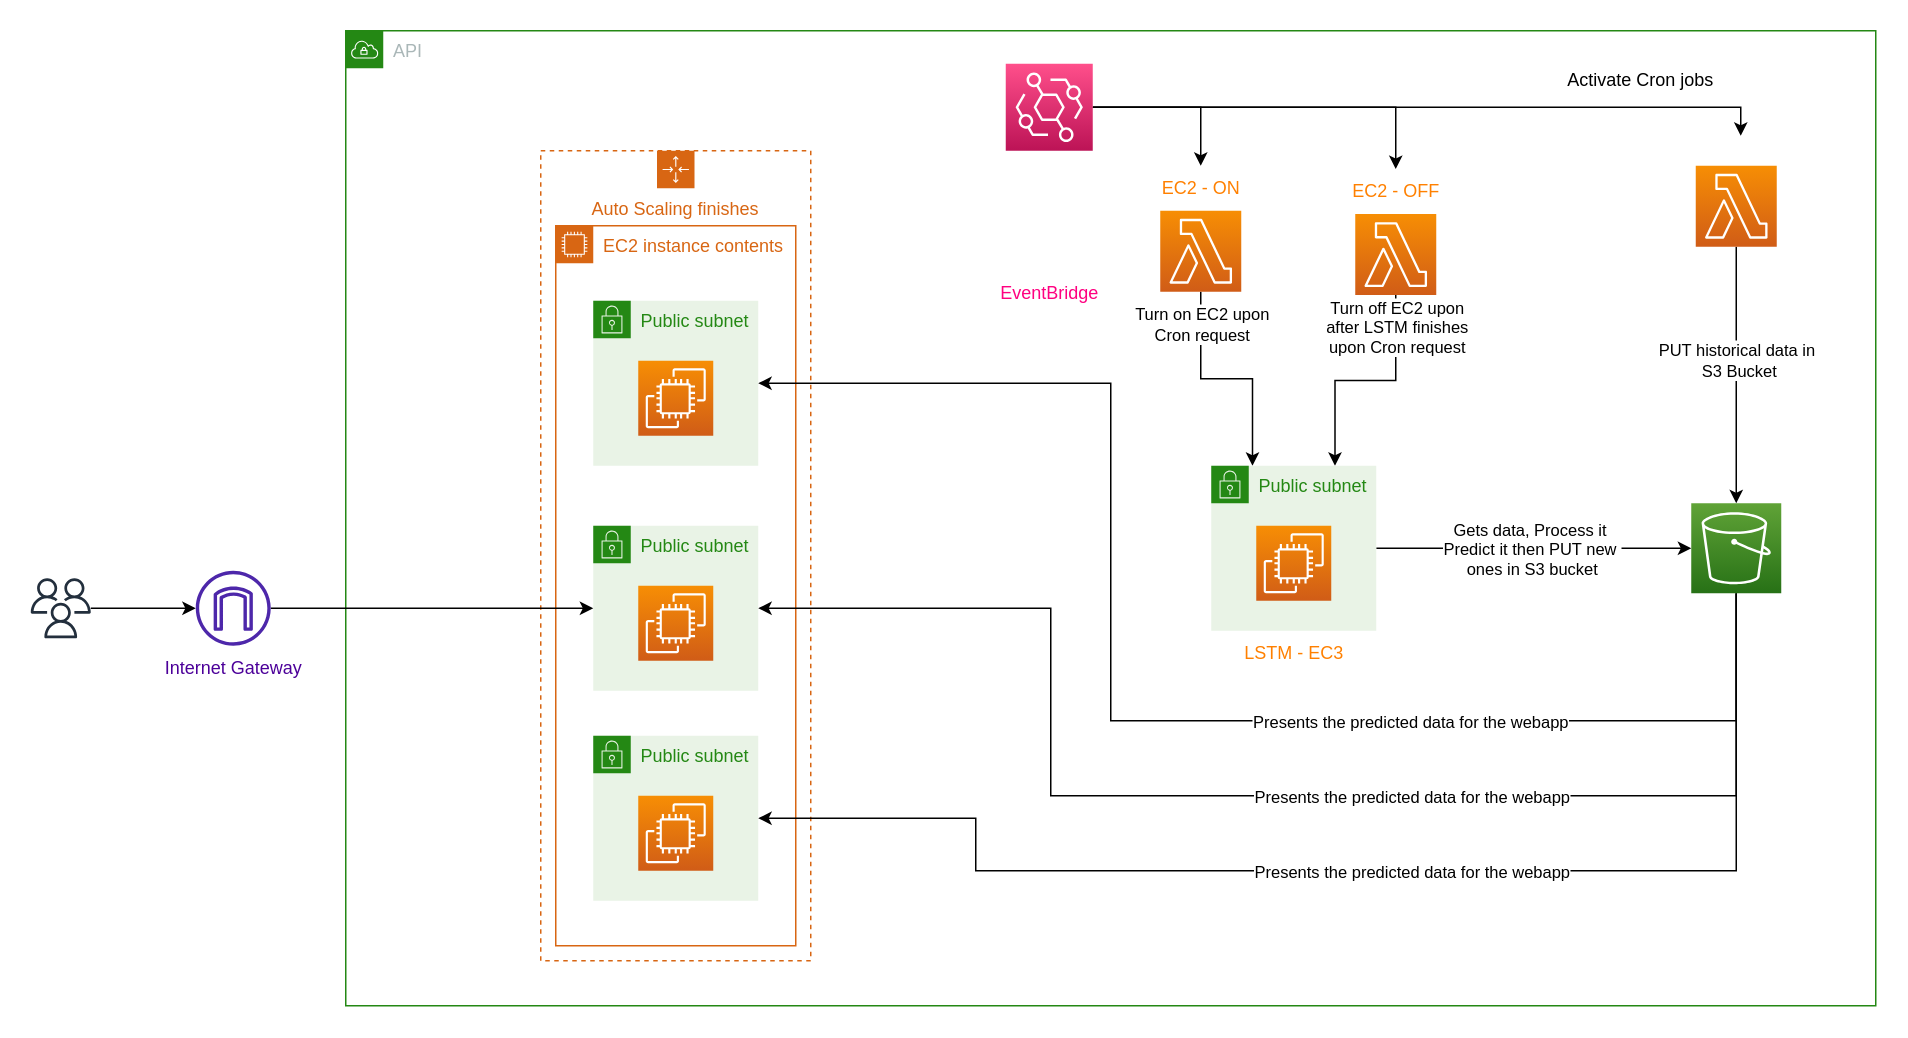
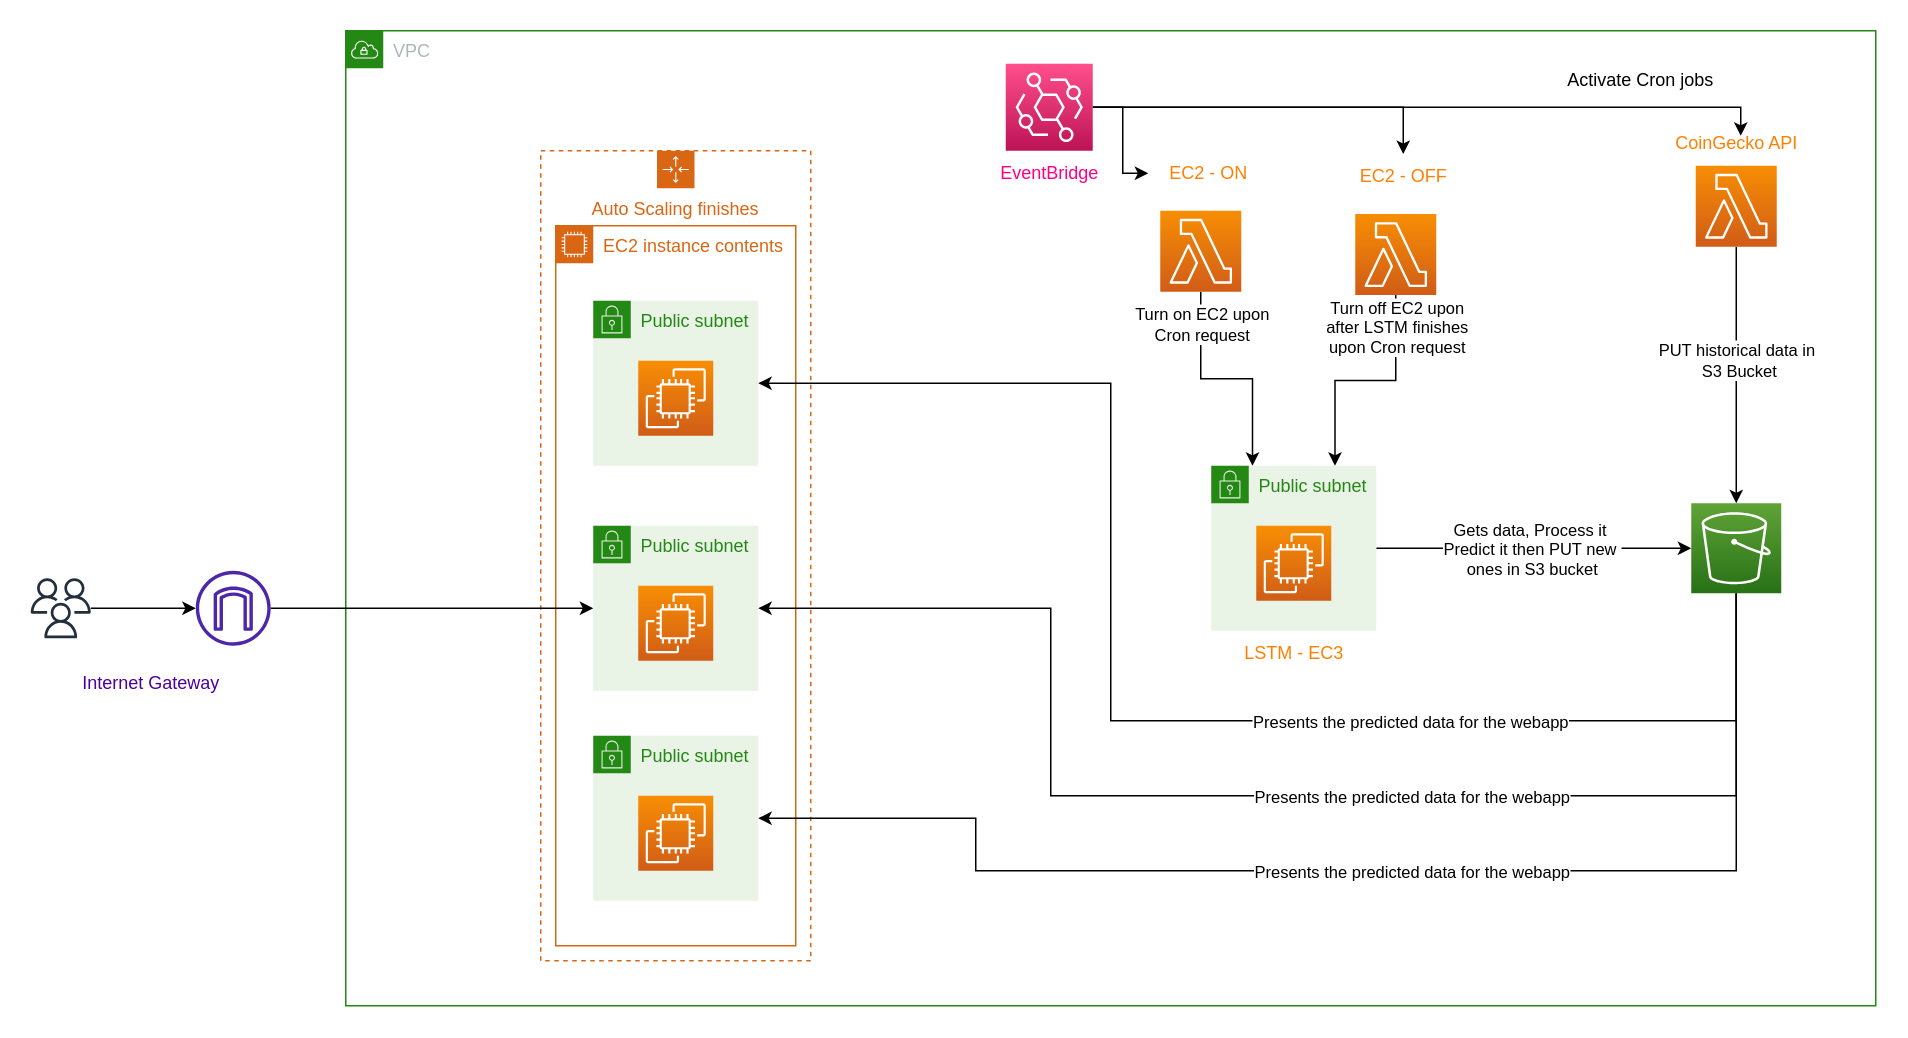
- <mxCell id="4" value="API" style="points=[[0,0],[0.25,0],[0.5,0],[0.75,0],[1,0],[1,0.25],[1,0.5],[1,0.75],[1,1],[0.75,1],[0.5,1],[0.25,1],[0,1],[0,0.75],[0,0.5],[0,0.25]];outlineConnect=0;gradientColor=none;html=1;whiteSpace=wrap;fontSize=12;fontStyle=0;container=1;pointerEvents=0;collapsible=0;recursiveResize=0;shape=mxgraph.aws4.group;grIcon=mxgraph.aws4.group_vpc;strokeColor=#248814;fillColor=none;verticalAlign=top;align=left;spacingLeft=30;fontColor=#AAB7B8;dashed=0;" vertex="1" parent="1"><mxGeometry x="230" y="20" width="1020" height="650" as="geometry" /></mxCell>
+ <mxCell id="4" value="VPC" style="points=[[0,0],[0.25,0],[0.5,0],[0.75,0],[1,0],[1,0.25],[1,0.5],[1,0.75],[1,1],[0.75,1],[0.5,1],[0.25,1],[0,1],[0,0.75],[0,0.5],[0,0.25]];outlineConnect=0;gradientColor=none;html=1;whiteSpace=wrap;fontSize=12;fontStyle=0;container=1;pointerEvents=0;collapsible=0;recursiveResize=0;shape=mxgraph.aws4.group;grIcon=mxgraph.aws4.group_vpc;strokeColor=#248814;fillColor=none;verticalAlign=top;align=left;spacingLeft=30;fontColor=#AAB7B8;dashed=0;" vertex="1" parent="1"><mxGeometry x="230" y="20" width="1020" height="650" as="geometry" /></mxCell>
+ <mxCell id="32" value="&lt;font color=&quot;#ff8000&quot;&gt;CoinGecko API&lt;/font&gt;" style="text;html=1;align=center;verticalAlign=middle;resizable=0;points=[];autosize=1;strokeColor=none;fillColor=none;" vertex="1" parent="4"><mxGeometry x="877" y="60" width="100" height="30" as="geometry" /></mxCell>
- <mxCell id="31" value="&lt;font color=&quot;#ff8000&quot;&gt;EC2 - ON&lt;/font&gt;" style="text;html=1;align=center;verticalAlign=middle;resizable=0;points=[];autosize=1;strokeColor=none;fillColor=none;" vertex="1" parent="4"><mxGeometry x="530" y="90" width="80" height="30" as="geometry" /></mxCell>
+ <mxCell id="31" value="&lt;font color=&quot;#ff8000&quot;&gt;EC2 - ON&lt;/font&gt;" style="text;html=1;align=center;verticalAlign=middle;resizable=0;points=[];autosize=1;strokeColor=none;fillColor=none;" vertex="1" parent="4"><mxGeometry x="535" y="80" width="80" height="30" as="geometry" /></mxCell>
- <mxCell id="30" value="&lt;font color=&quot;#ff8000&quot;&gt;EC2 - OFF&lt;/font&gt;" style="text;html=1;align=center;verticalAlign=middle;resizable=0;points=[];autosize=1;strokeColor=none;fillColor=none;" vertex="1" parent="4"><mxGeometry x="660" y="92.23" width="80" height="30" as="geometry" /></mxCell>
+ <mxCell id="30" value="&lt;font color=&quot;#ff8000&quot;&gt;EC2 - OFF&lt;/font&gt;" style="text;html=1;align=center;verticalAlign=middle;resizable=0;points=[];autosize=1;strokeColor=none;fillColor=none;" vertex="1" parent="4"><mxGeometry x="665" y="82.23" width="80" height="30" as="geometry" /></mxCell>
- <mxCell id="45" value="&lt;font color=&quot;#ff0080&quot;&gt;EventBridge&lt;/font&gt;" style="text;html=1;align=center;verticalAlign=middle;resizable=0;points=[];autosize=1;strokeColor=none;fillColor=none;" vertex="1" parent="4"><mxGeometry x="424" y="160" width="90" height="30" as="geometry" /></mxCell>
+ <mxCell id="45" value="&lt;font color=&quot;#ff0080&quot;&gt;EventBridge&lt;/font&gt;" style="text;html=1;align=center;verticalAlign=middle;resizable=0;points=[];autosize=1;strokeColor=none;fillColor=none;" vertex="1" parent="4"><mxGeometry x="424" y="80" width="90" height="30" as="geometry" /></mxCell>
- <mxCell id="49" value="&lt;font color=&quot;#4c0099&quot;&gt;Internet Gateway&lt;/font&gt;" style="text;html=1;align=center;verticalAlign=middle;resizable=0;points=[];autosize=1;strokeColor=none;fillColor=none;fontColor=#000000;" vertex="1" parent="1"><mxGeometry x="100" y="430" width="110" height="30" as="geometry" /></mxCell>
+ <mxCell id="49" value="&lt;font color=&quot;#4c0099&quot;&gt;Internet Gateway&lt;/font&gt;" style="text;html=1;align=center;verticalAlign=middle;resizable=0;points=[];autosize=1;strokeColor=none;fillColor=none;fontColor=#000000;" vertex="1" parent="1"><mxGeometry x="45" y="440" width="110" height="30" as="geometry" /></mxCell>
